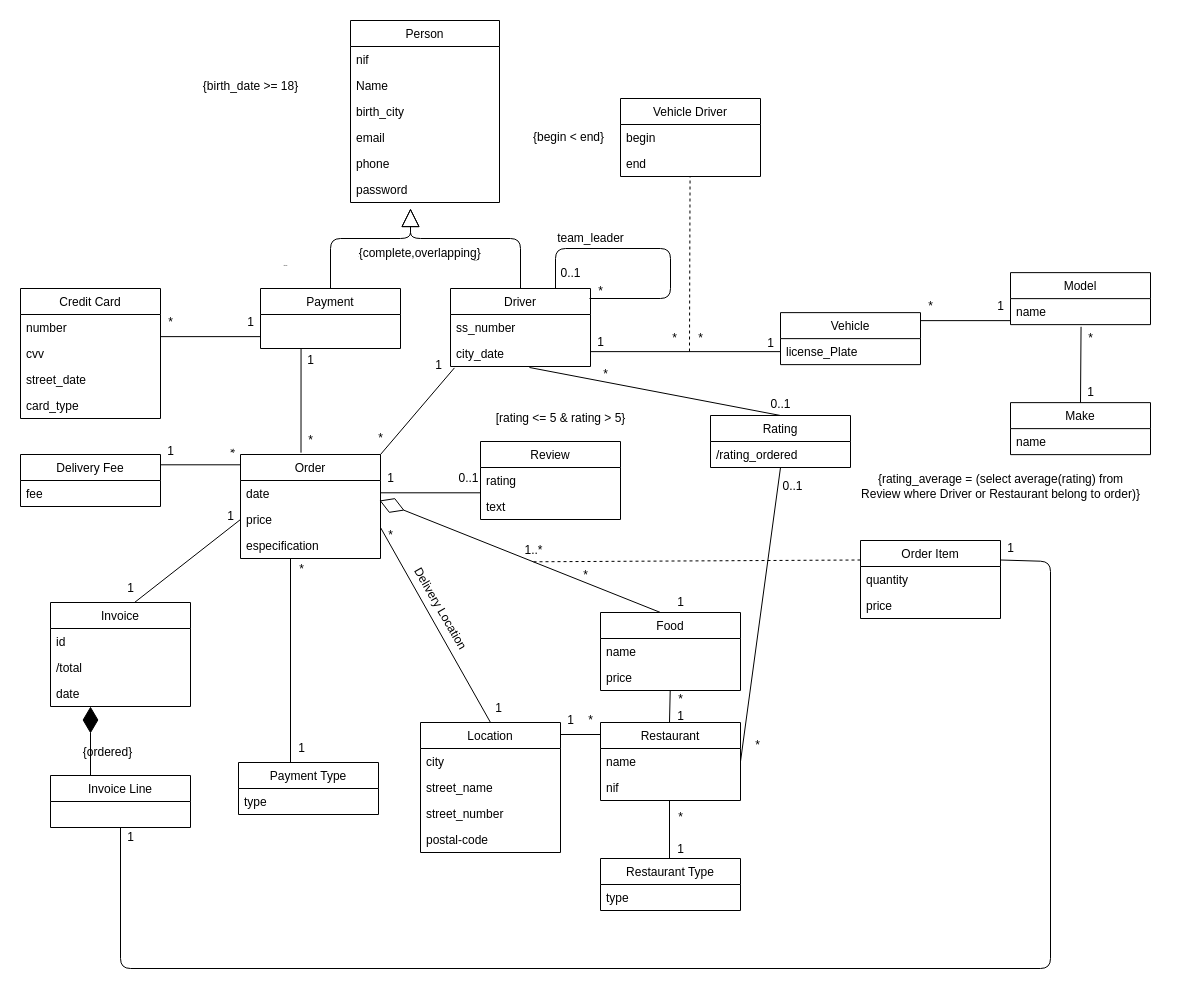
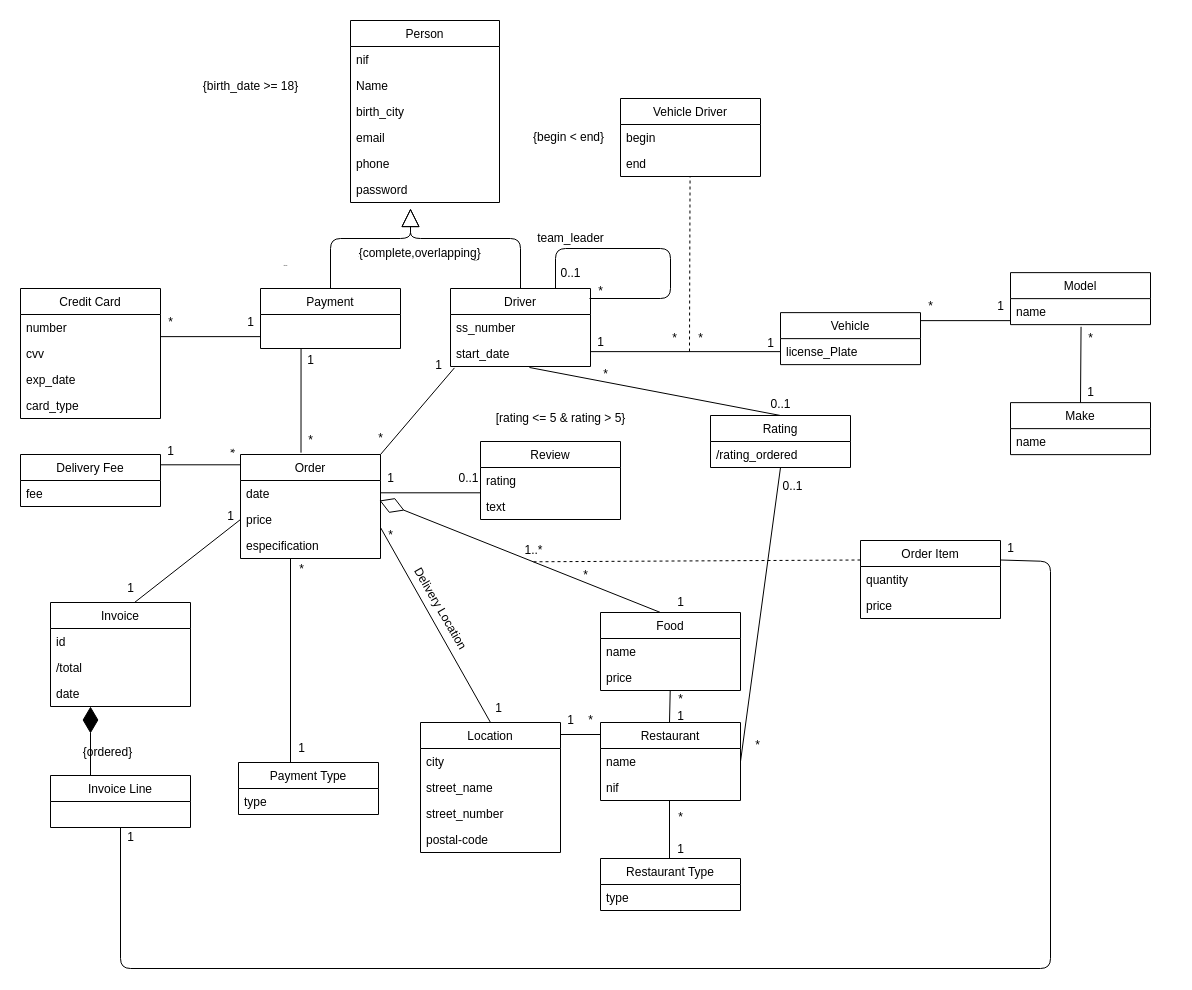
- <mxCell id="135" value="team_leader" style="text;html=1;align=center;verticalAlign=middle;resizable=0;points=[];autosize=1;" vertex="1" parent="1"><mxGeometry x="545" y="228" width="90" height="20" as="geometry" /></mxCell>
+ <mxCell id="135" value="team_leader" style="text;html=1;align=center;verticalAlign=middle;resizable=0;points=[];autosize=1;" vertex="1" parent="1"><mxGeometry x="525" y="228" width="90" height="20" as="geometry" /></mxCell>
- <mxCell id="12" value="city_date" style="text;strokeColor=none;fillColor=none;align=left;verticalAlign=top;spacingLeft=4;spacingRight=4;overflow=hidden;rotatable=0;points=[[0,0.5],[1,0.5]];portConstraint=eastwest;" parent="10" vertex="1"><mxGeometry y="52" width="140" height="26" as="geometry" /></mxCell>
+ <mxCell id="12" value="start_date" style="text;strokeColor=none;fillColor=none;align=left;verticalAlign=top;spacingLeft=4;spacingRight=4;overflow=hidden;rotatable=0;points=[[0,0.5],[1,0.5]];portConstraint=eastwest;" parent="10" vertex="1"><mxGeometry y="52" width="140" height="26" as="geometry" /></mxCell>
- <mxCell id="46" value="street_date" style="text;strokeColor=none;fillColor=none;align=left;verticalAlign=top;spacingLeft=4;spacingRight=4;overflow=hidden;rotatable=0;points=[[0,0.5],[1,0.5]];portConstraint=eastwest;" parent="43" vertex="1"><mxGeometry y="78" width="140" height="26" as="geometry" /></mxCell>
+ <mxCell id="46" value="exp_date" style="text;strokeColor=none;fillColor=none;align=left;verticalAlign=top;spacingLeft=4;spacingRight=4;overflow=hidden;rotatable=0;points=[[0,0.5],[1,0.5]];portConstraint=eastwest;" parent="43" vertex="1"><mxGeometry y="78" width="140" height="26" as="geometry" /></mxCell>
- <mxCell id="136" value="&lt;div&gt;&lt;span class=&quot;_mh6 _wsc&quot; id=&quot;cch_fc0856aa13f304&quot;&gt;&lt;span&gt;&lt;span&gt;{rating_average = (select average(rating) from &lt;br&gt;&lt;/span&gt;&lt;/span&gt;&lt;/span&gt;&lt;/div&gt;&lt;div&gt;&lt;span class=&quot;_mh6 _wsc&quot; id=&quot;cch_fc0856aa13f304&quot;&gt;&lt;span&gt;&lt;span&gt;Review where Driver or Restaurant belong to order)}&lt;/span&gt;&lt;/span&gt;&lt;/span&gt;&lt;/div&gt;" style="text;html=1;align=center;verticalAlign=middle;resizable=0;points=[];autosize=1;" vertex="1" parent="1"><mxGeometry x="830" y="471.3" width="340" height="30" as="geometry" /></mxCell>
